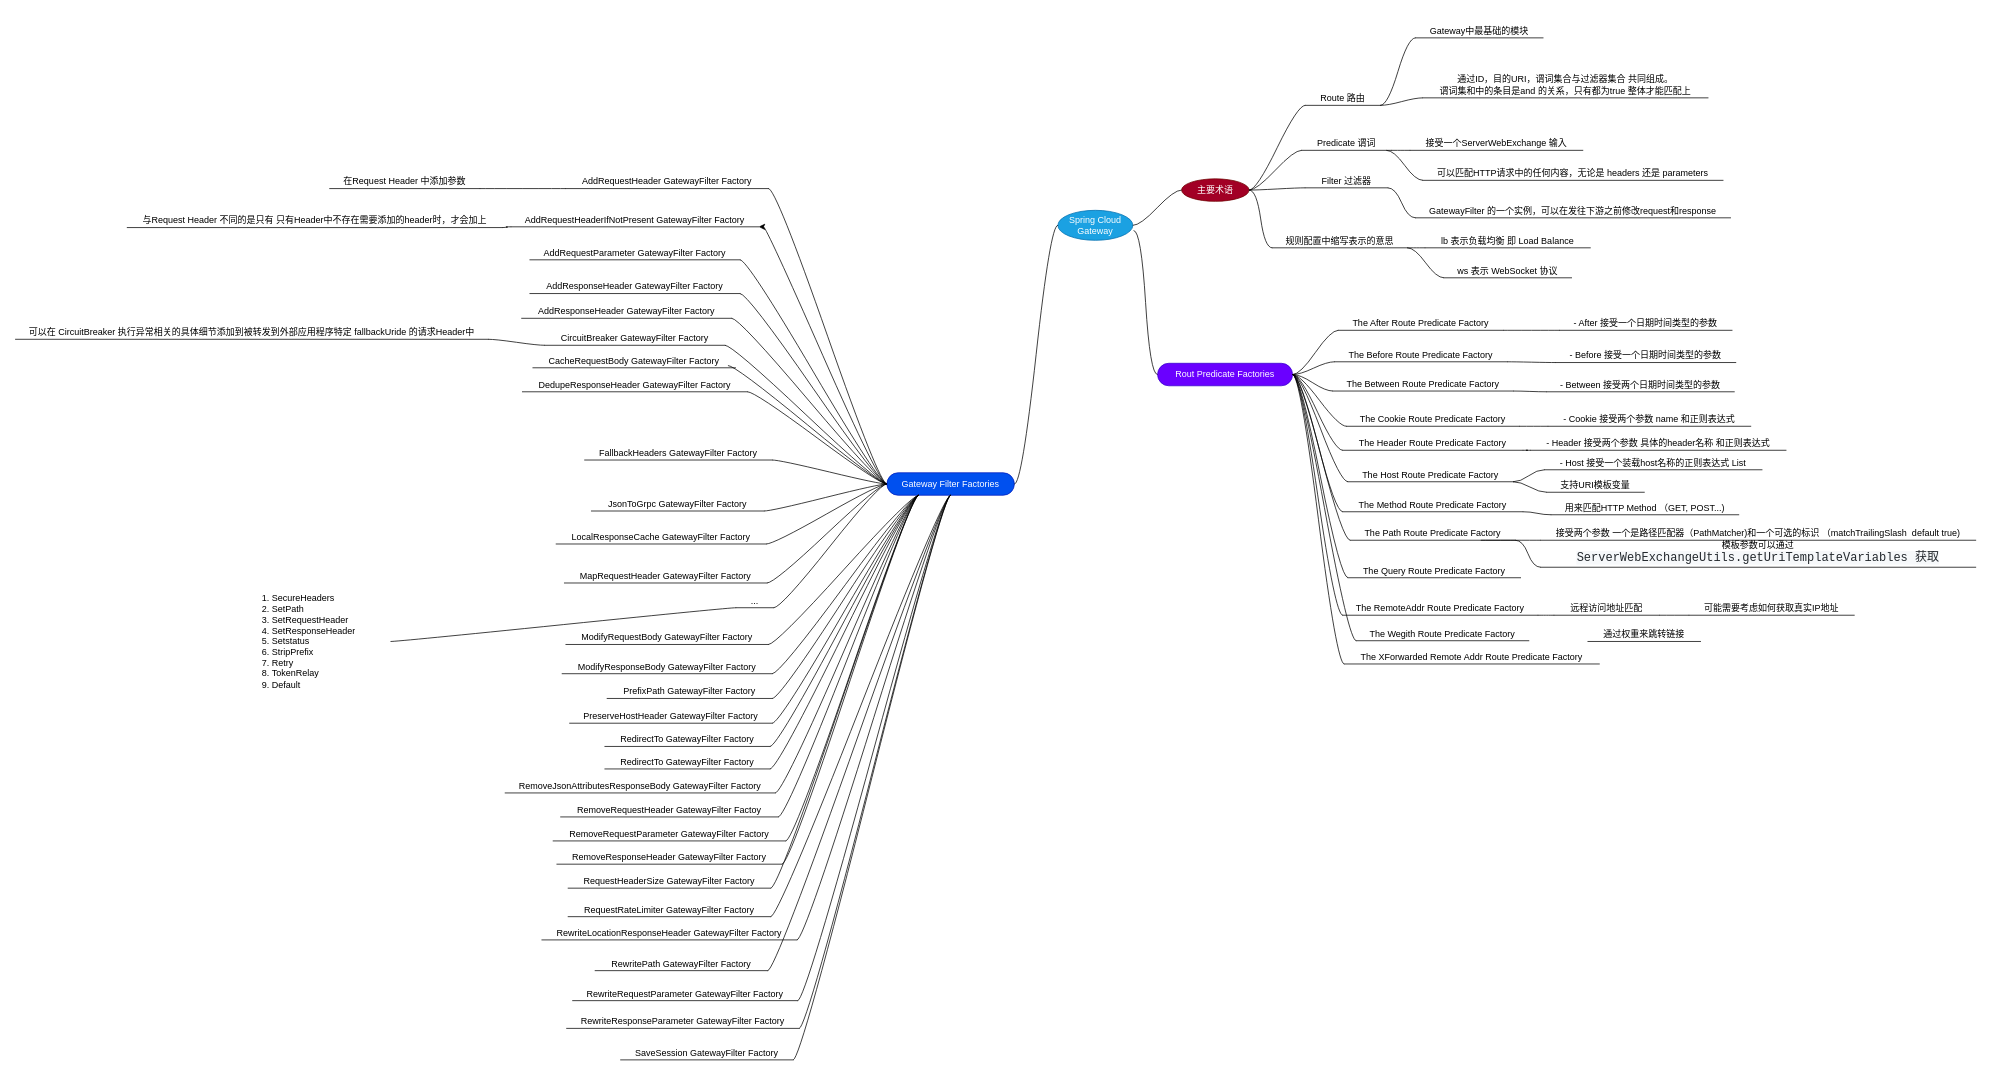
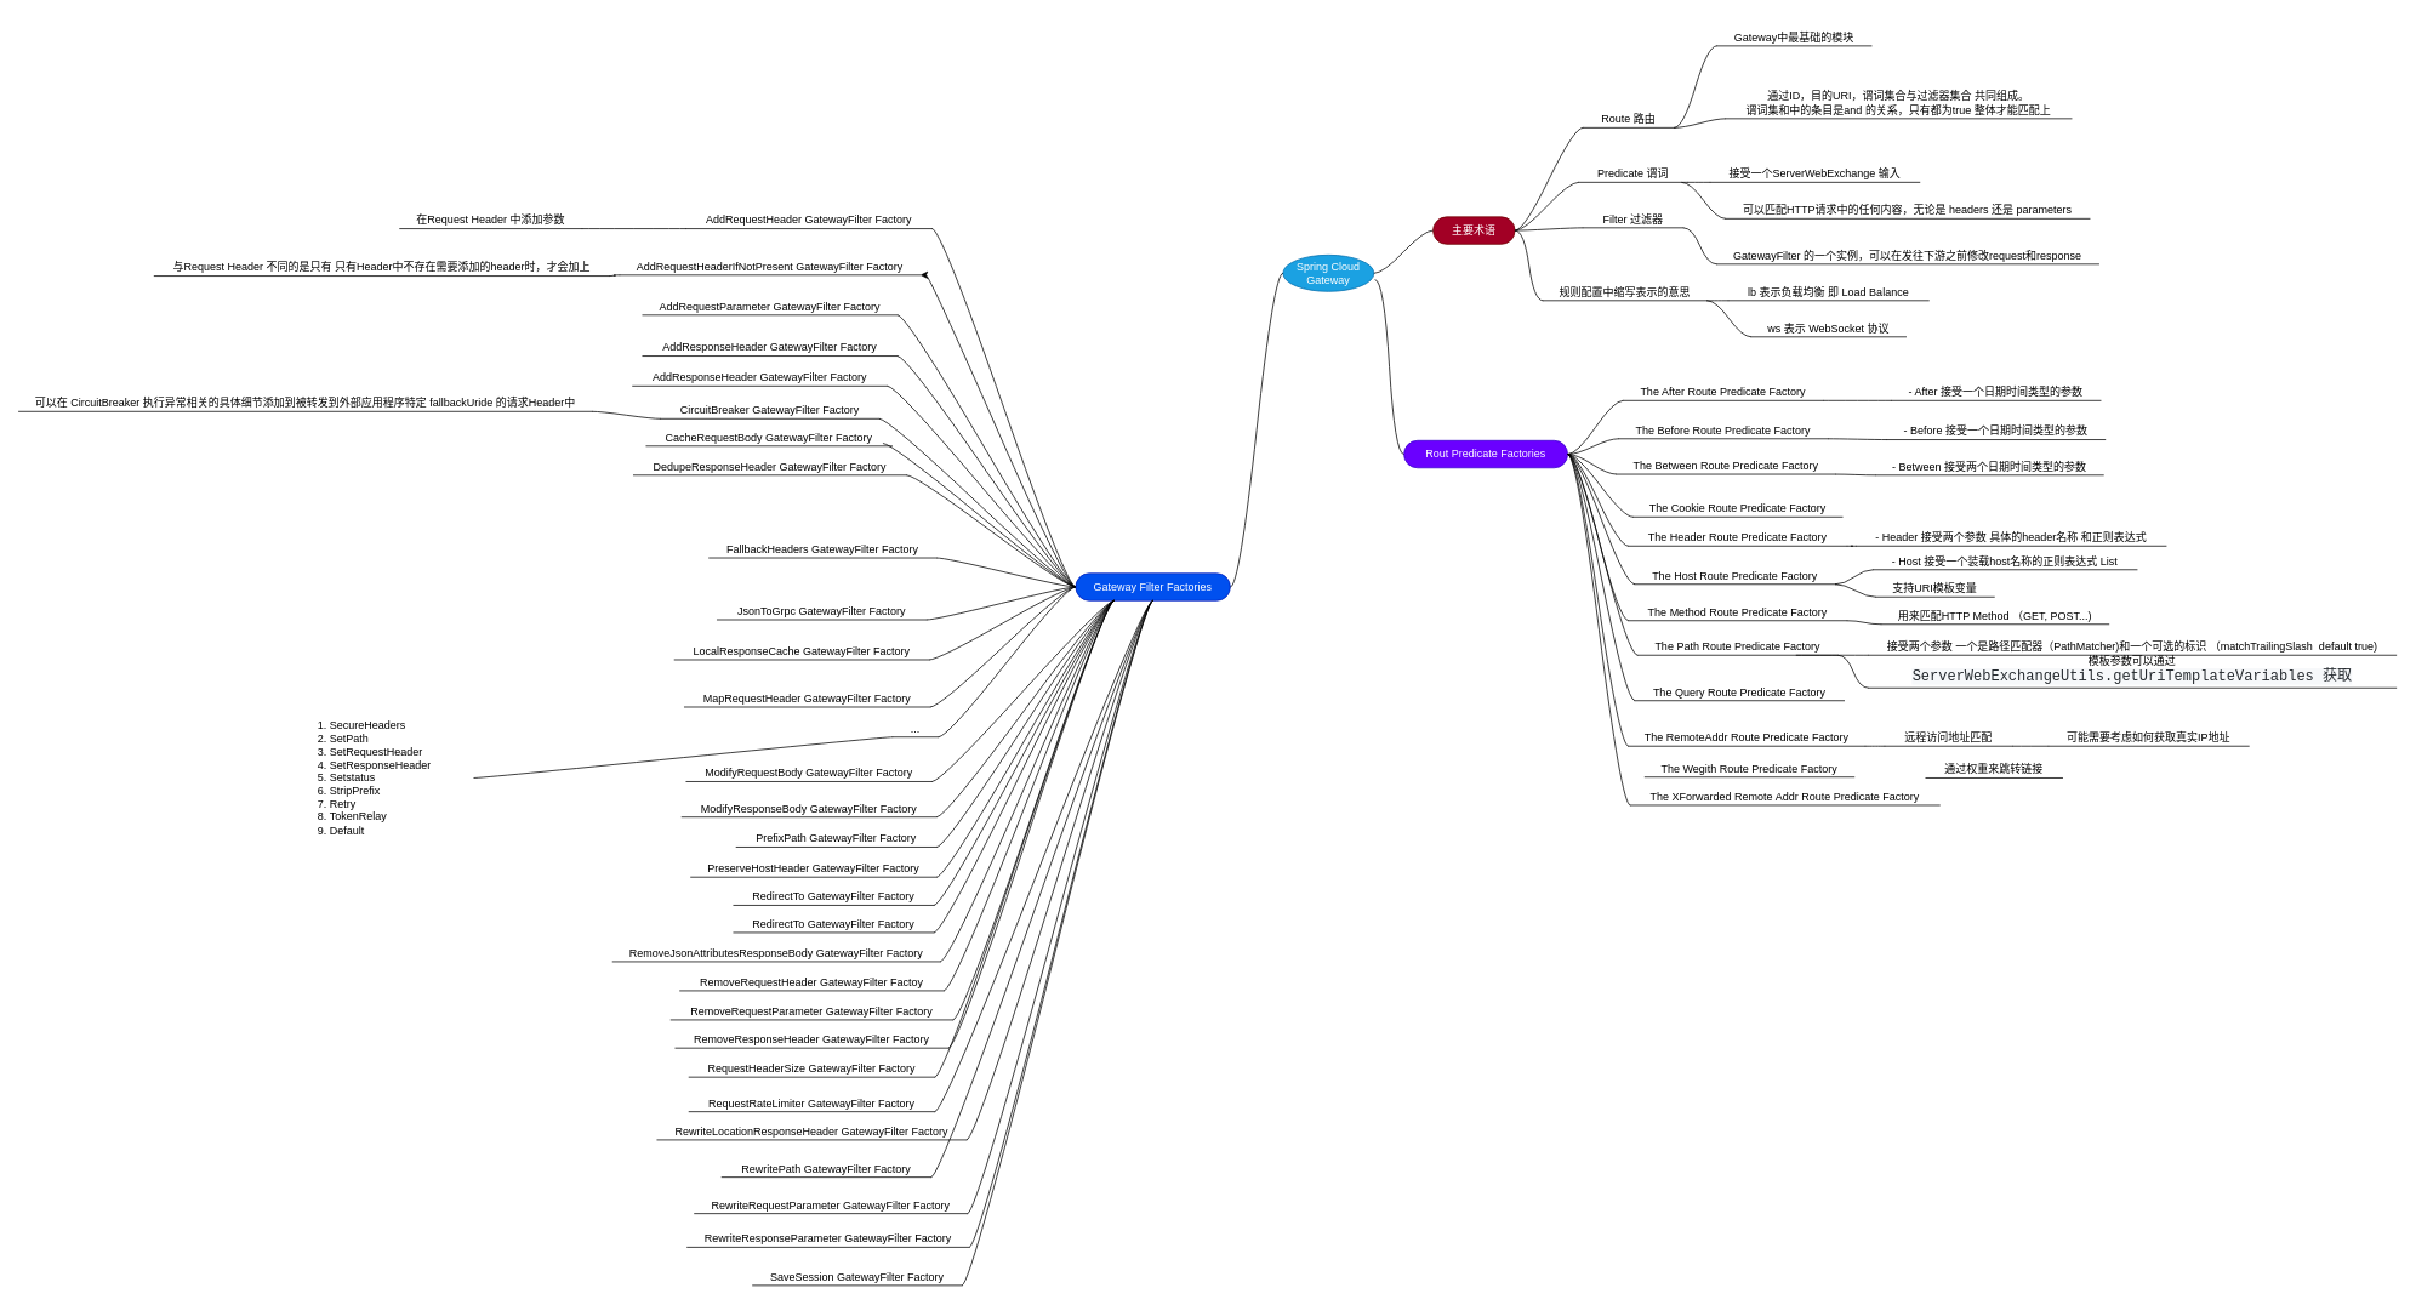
- <mxCell id="3" value="主要术语" style="ellipse;whiteSpace=wrap;html=1;arcSize=50;align=center;verticalAlign=middle;strokeWidth=1;autosize=1;spacing=4;treeFolding=1;treeMoving=1;newEdgeStyle={&quot;edgeStyle&quot;:&quot;entityRelationEdgeStyle&quot;,&quot;startArrow&quot;:&quot;none&quot;,&quot;endArrow&quot;:&quot;none&quot;,&quot;segment&quot;:10,&quot;curved&quot;:1,&quot;sourcePerimeterSpacing&quot;:0,&quot;targetPerimeterSpacing&quot;:0};fillColor=#a20025;fontColor=#ffffff;strokeColor=#6F0000;" vertex="1" parent="1"><mxGeometry x="1575" y="238" width="90" height="30" as="geometry" /></mxCell>
+ <mxCell id="3" value="主要术语" style="whiteSpace=wrap;html=1;rounded=1;arcSize=50;align=center;verticalAlign=middle;strokeWidth=1;autosize=1;spacing=4;treeFolding=1;treeMoving=1;newEdgeStyle={&quot;edgeStyle&quot;:&quot;entityRelationEdgeStyle&quot;,&quot;startArrow&quot;:&quot;none&quot;,&quot;endArrow&quot;:&quot;none&quot;,&quot;segment&quot;:10,&quot;curved&quot;:1,&quot;sourcePerimeterSpacing&quot;:0,&quot;targetPerimeterSpacing&quot;:0};fillColor=#a20025;fontColor=#ffffff;strokeColor=#6F0000;" vertex="1" parent="1"><mxGeometry x="1575" y="238" width="90" height="30" as="geometry" /></mxCell>
- <mxCell id="62" value="- Cookie 接受两个参数 name 和正则表达式" style="whiteSpace=wrap;html=1;shape=partialRectangle;top=0;left=0;bottom=1;right=0;points=[[0,1],[1,1]];fillColor=none;align=center;verticalAlign=bottom;routingCenterY=0.5;snapToPoint=1;recursiveResize=0;autosize=1;treeFolding=1;treeMoving=1;newEdgeStyle={&quot;edgeStyle&quot;:&quot;entityRelationEdgeStyle&quot;,&quot;startArrow&quot;:&quot;none&quot;,&quot;endArrow&quot;:&quot;none&quot;,&quot;segment&quot;:10,&quot;curved&quot;:1,&quot;sourcePerimeterSpacing&quot;:0,&quot;targetPerimeterSpacing&quot;:0};" vertex="1" parent="1"><mxGeometry x="2064" y="538" width="270" height="30" as="geometry" /></mxCell>
- <mxCell id="35" value="" style="edgeStyle=entityRelationEdgeStyle;rounded=0;orthogonalLoop=1;jettySize=auto;html=1;startArrow=none;endArrow=none;segment=10;curved=1;sourcePerimeterSpacing=0;targetPerimeterSpacing=0;" edge="1" parent="1" source="36" target="62"><mxGeometry relative="1" as="geometry" /></mxCell>
- <mxCell id="53" value="" style="edgeStyle=entityRelationEdgeStyle;rounded=0;orthogonalLoop=1;jettySize=auto;html=1;startArrow=none;endArrow=none;segment=10;curved=1;sourcePerimeterSpacing=0;targetPerimeterSpacing=0;" edge="1" parent="1" source="22" target="57"><mxGeometry relative="1" as="geometry" /></mxCell>
